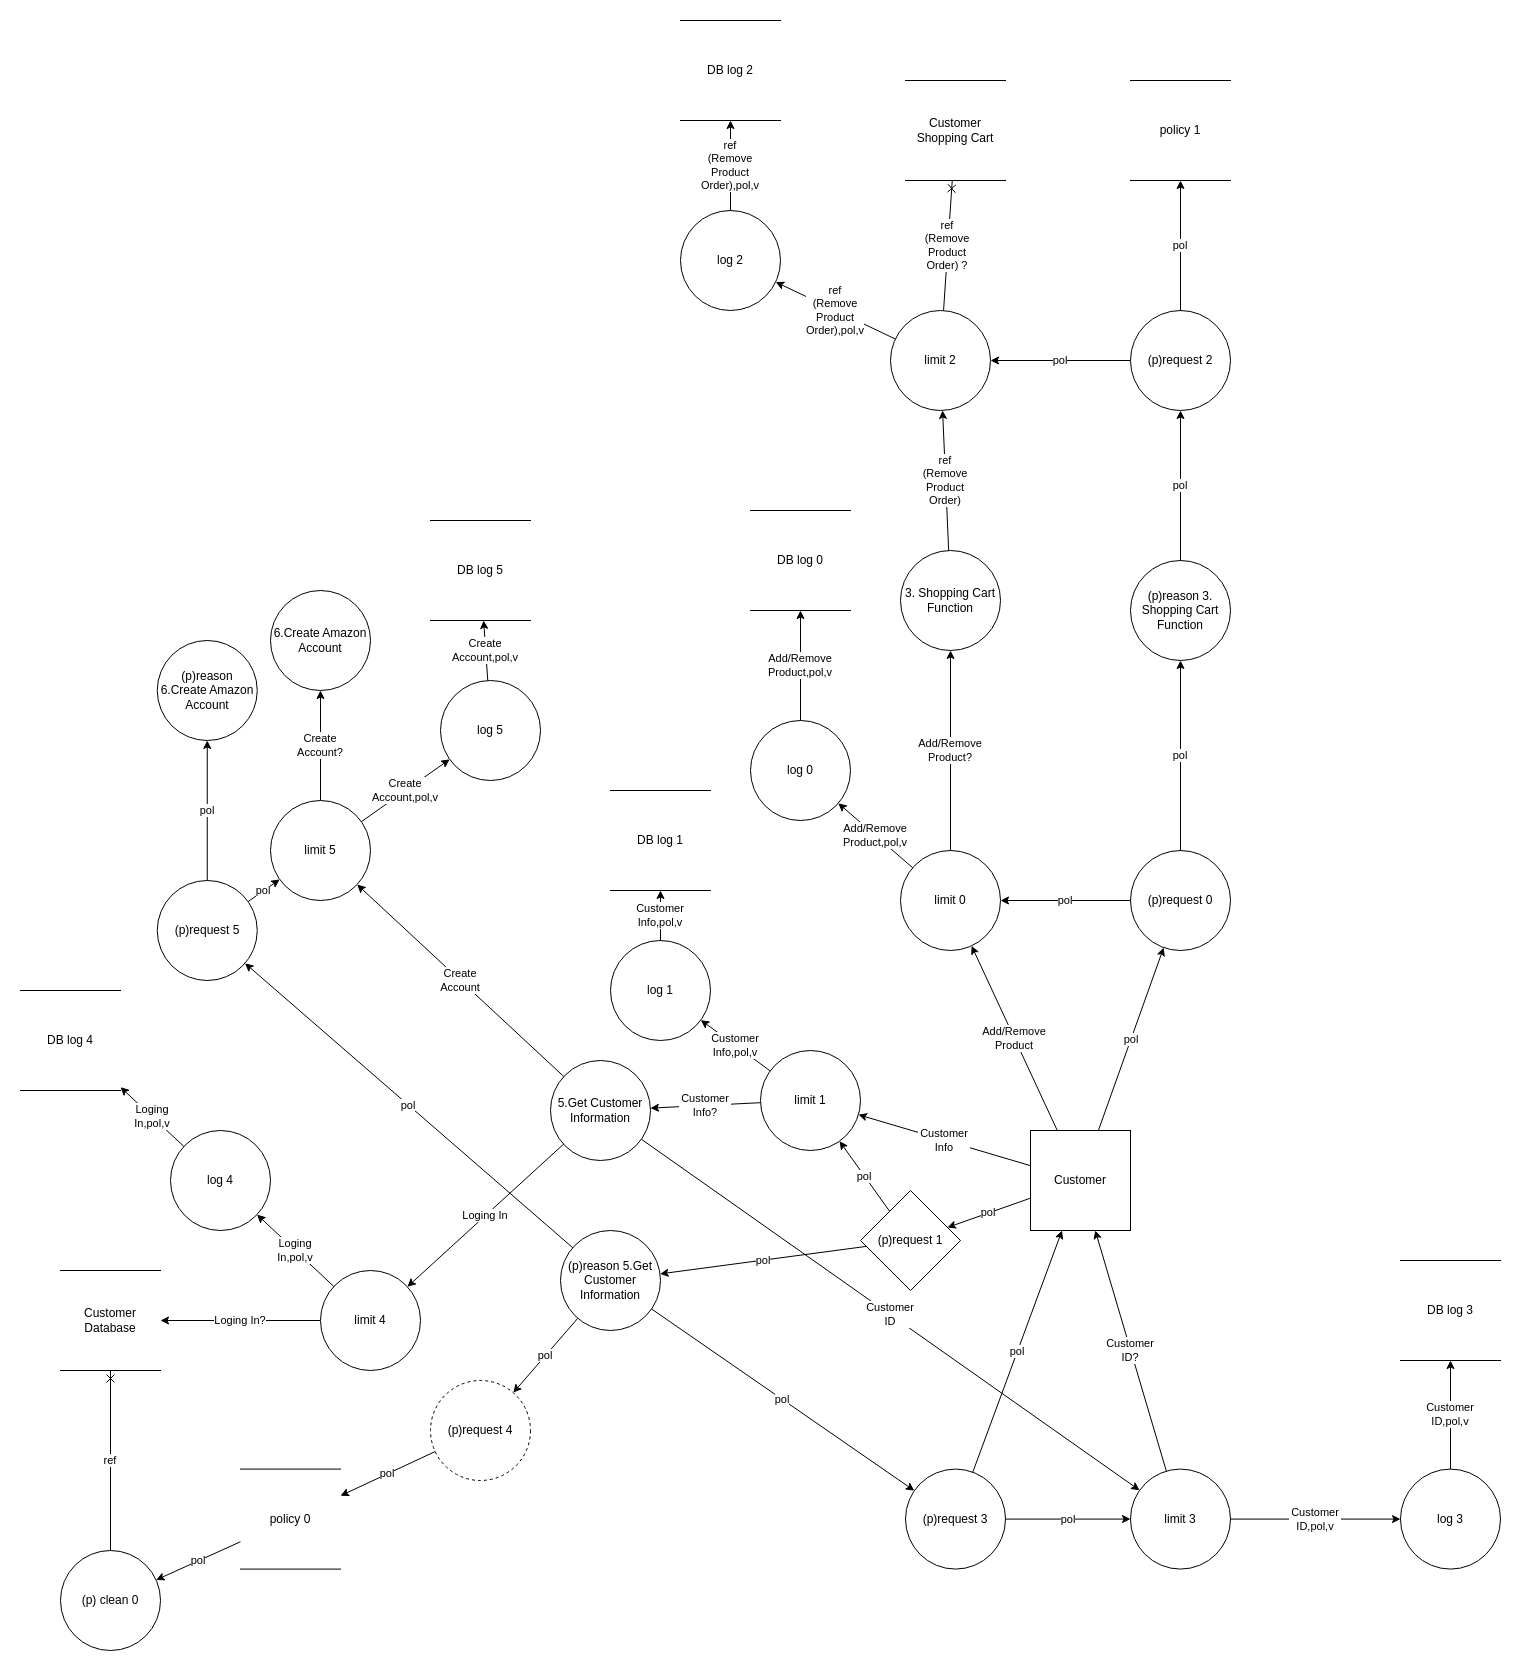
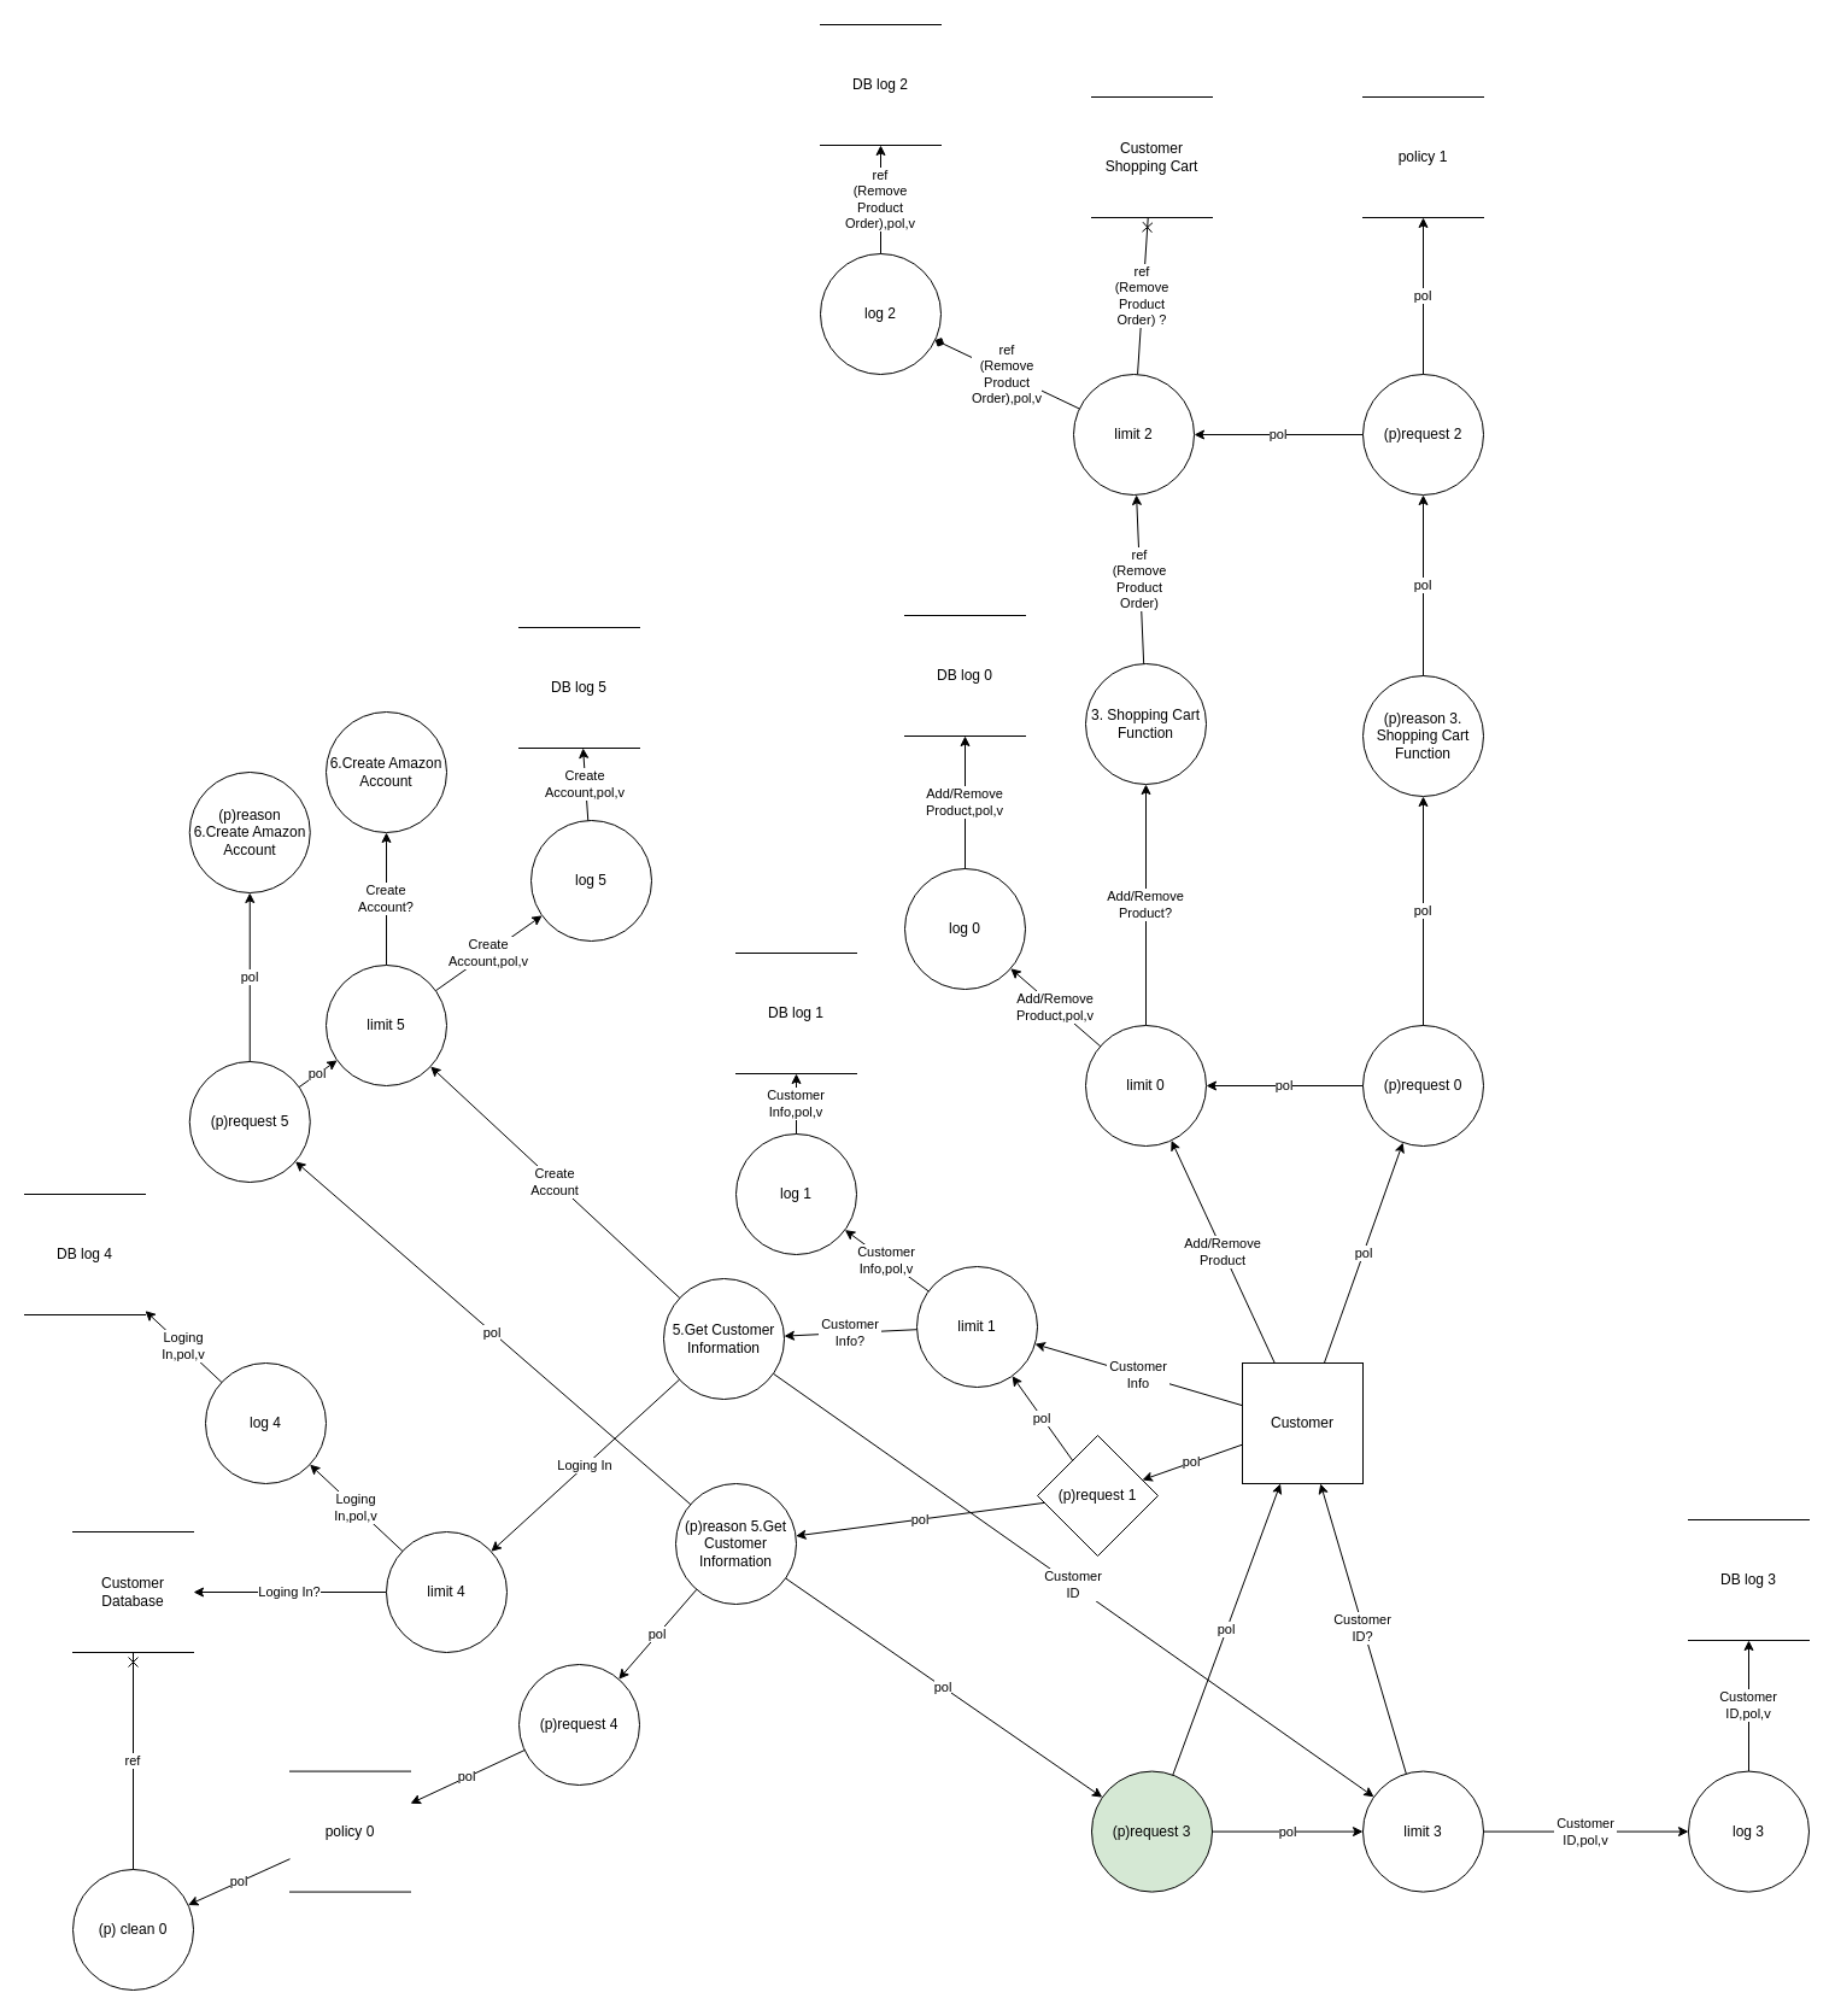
- <mxCell id="46" value="ref  (Remove Product Order),pol,v" style="endArrow=classic;whiteSpace=wrap;" parent="1" source="39" target="41" edge="1"><mxGeometry width="50" height="50" as="geometry"><mxPoint x="-460" y="790" as="sourcePoint" /><mxPoint x="-220" y="710" as="targetPoint" /></mxGeometry></mxCell>
+ <mxCell id="46" value="ref  (Remove Product Order),pol,v" style="endArrow=diamond;whiteSpace=wrap;" parent="1" source="39" target="41" edge="1"><mxGeometry width="50" height="50" as="geometry"><mxPoint x="-460" y="790" as="sourcePoint" /><mxPoint x="-220" y="710" as="targetPoint" /></mxGeometry></mxCell>
- <mxCell id="60" value="(p)request 4" style="ellipse;whiteSpace=wrap;dashed=1;" parent="1" vertex="1"><mxGeometry x="430" y="1380" width="100" height="100" as="geometry" /></mxCell>
+ <mxCell id="60" value="(p)request 4" style="ellipse;whiteSpace=wrap;" parent="1" vertex="1"><mxGeometry x="430" y="1380" width="100" height="100" as="geometry" /></mxCell>
- <mxCell id="50" value="(p)request 3" style="ellipse;whiteSpace=wrap;" parent="1" vertex="1"><mxGeometry x="905" y="1468.59" width="100" height="100" as="geometry" /></mxCell>
+ <mxCell id="50" value="(p)request 3" style="ellipse;whiteSpace=wrap;fillColor=#d5e8d4;" parent="1" vertex="1"><mxGeometry x="905" y="1468.59" width="100" height="100" as="geometry" /></mxCell>
